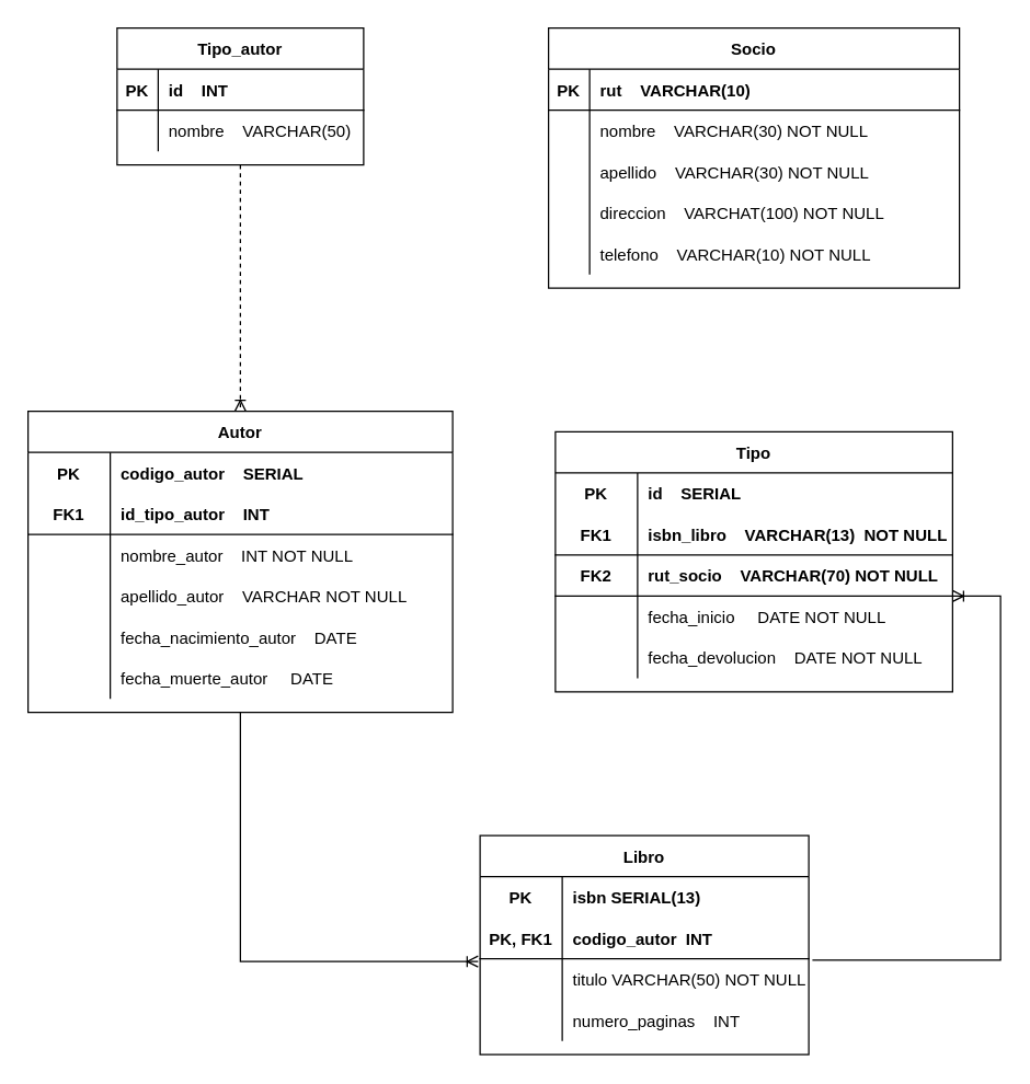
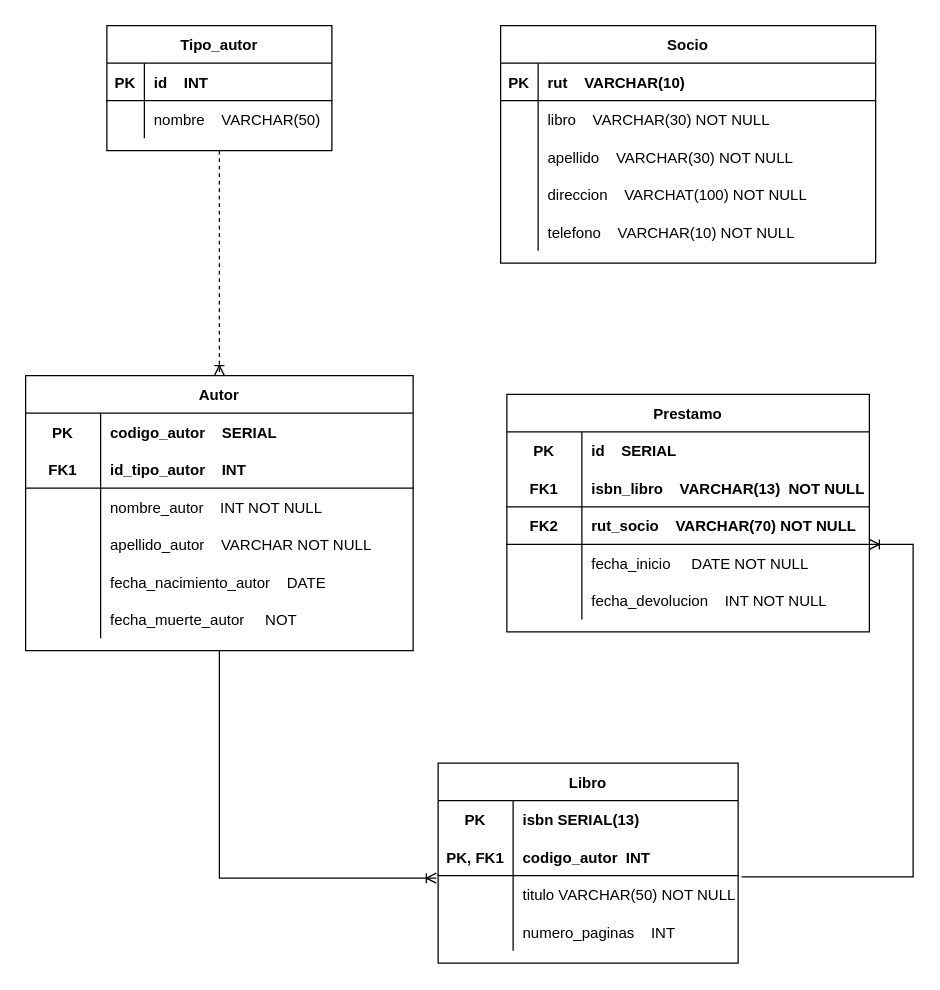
- <mxCell id="63" value="nombre    VARCHAR(30) NOT NULL" style="shape=partialRectangle;connectable=0;fillColor=none;top=0;left=0;bottom=0;right=0;align=left;spacingLeft=6;overflow=hidden;" parent="61" vertex="1"><mxGeometry x="30" width="270" height="30" as="geometry"><mxRectangle width="270" height="30" as="alternateBounds" /></mxGeometry></mxCell>
+ <mxCell id="63" value="libro    VARCHAR(30) NOT NULL" style="shape=partialRectangle;connectable=0;fillColor=none;top=0;left=0;bottom=0;right=0;align=left;spacingLeft=6;overflow=hidden;" parent="61" vertex="1"><mxGeometry x="30" width="270" height="30" as="geometry"><mxRectangle width="270" height="30" as="alternateBounds" /></mxGeometry></mxCell>
- <mxCell id="41" value="Tipo" style="shape=table;startSize=30;container=1;collapsible=1;childLayout=tableLayout;fixedRows=1;rowLines=0;fontStyle=1;align=center;resizeLast=1;" parent="1" vertex="1"><mxGeometry x="405" y="315" width="290" height="190" as="geometry" /></mxCell>
+ <mxCell id="41" value="Prestamo" style="shape=table;startSize=30;container=1;collapsible=1;childLayout=tableLayout;fixedRows=1;rowLines=0;fontStyle=1;align=center;resizeLast=1;" parent="1" vertex="1"><mxGeometry x="405" y="315" width="290" height="190" as="geometry" /></mxCell>
- <mxCell id="56" value="fecha_devolucion    DATE NOT NULL" style="shape=partialRectangle;connectable=0;fillColor=none;top=0;left=0;bottom=0;right=0;align=left;spacingLeft=6;overflow=hidden;" parent="54" vertex="1"><mxGeometry x="60" width="230" height="30" as="geometry"><mxRectangle width="230" height="30" as="alternateBounds" /></mxGeometry></mxCell>
+ <mxCell id="56" value="fecha_devolucion    INT NOT NULL" style="shape=partialRectangle;connectable=0;fillColor=none;top=0;left=0;bottom=0;right=0;align=left;spacingLeft=6;overflow=hidden;" parent="54" vertex="1"><mxGeometry x="60" width="230" height="30" as="geometry"><mxRectangle width="230" height="30" as="alternateBounds" /></mxGeometry></mxCell>
- <mxCell id="27" value="fecha_muerte_autor     DATE" style="shape=partialRectangle;connectable=0;fillColor=none;top=0;left=0;bottom=0;right=0;align=left;spacingLeft=6;overflow=hidden;" parent="25" vertex="1"><mxGeometry x="60" width="250" height="30" as="geometry"><mxRectangle width="250" height="30" as="alternateBounds" /></mxGeometry></mxCell>
+ <mxCell id="27" value="fecha_muerte_autor     NOT" style="shape=partialRectangle;connectable=0;fillColor=none;top=0;left=0;bottom=0;right=0;align=left;spacingLeft=6;overflow=hidden;" parent="25" vertex="1"><mxGeometry x="60" width="250" height="30" as="geometry"><mxRectangle width="250" height="30" as="alternateBounds" /></mxGeometry></mxCell>
